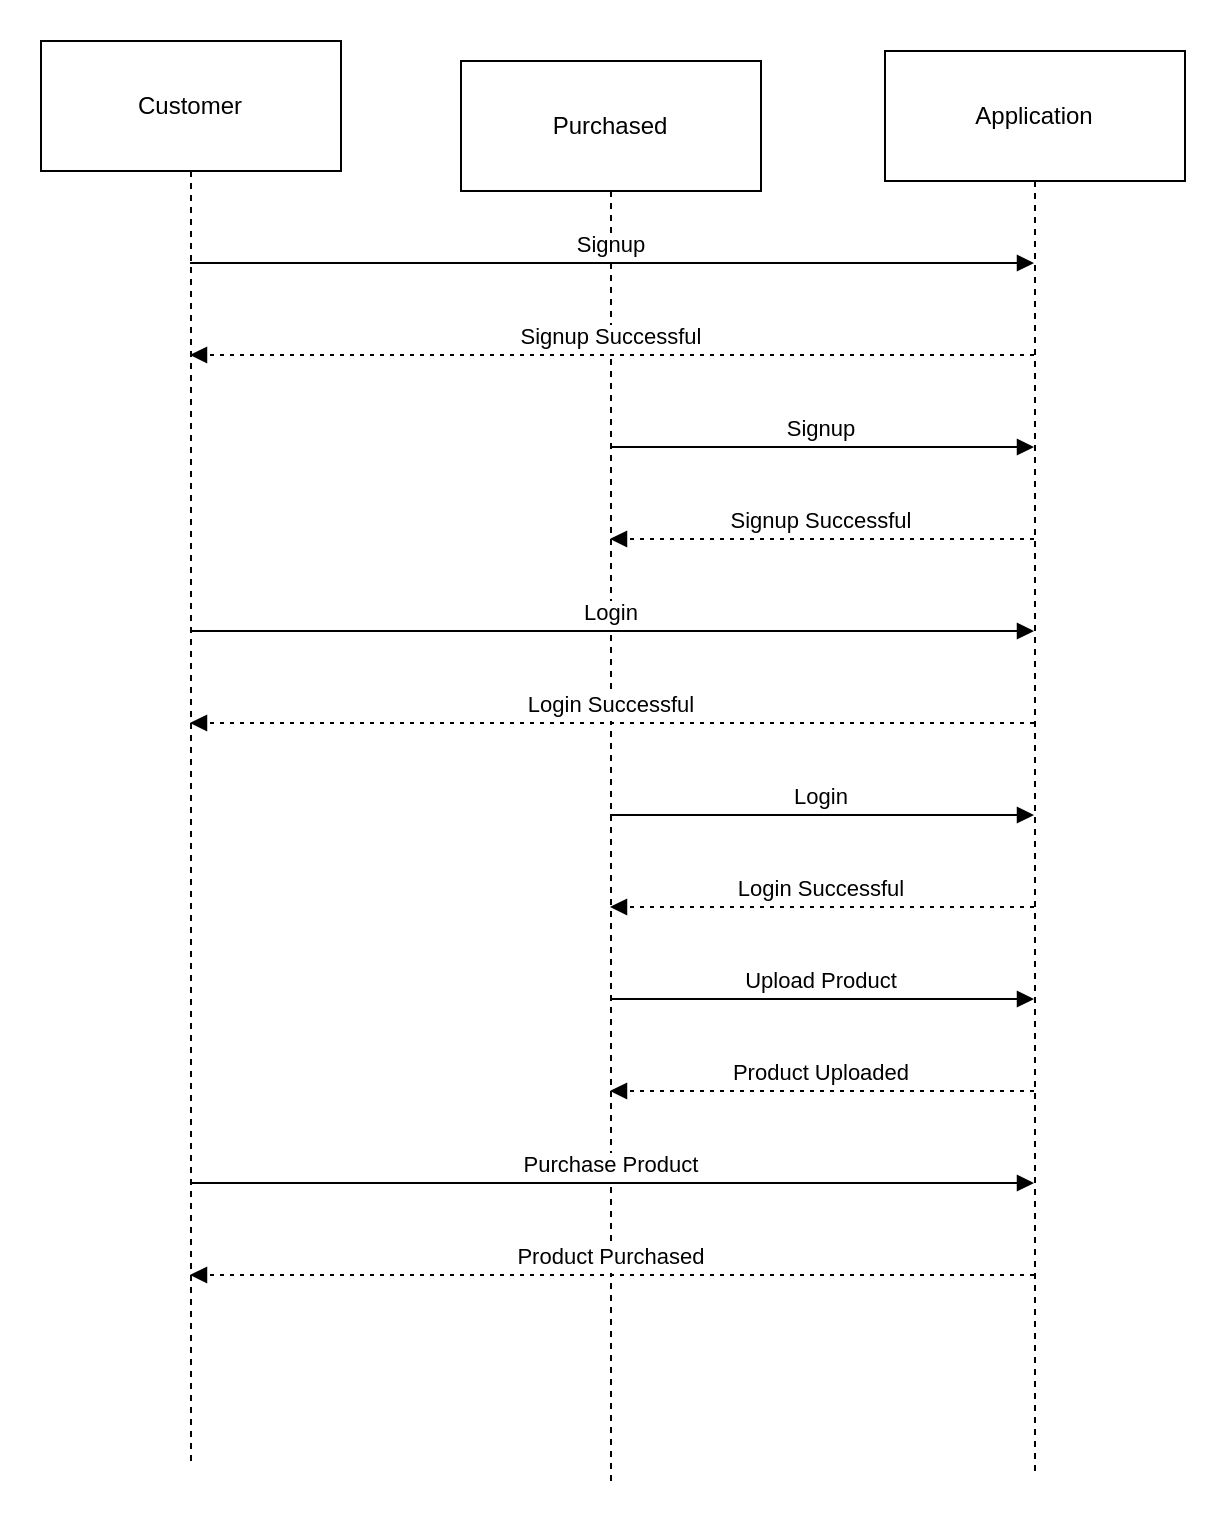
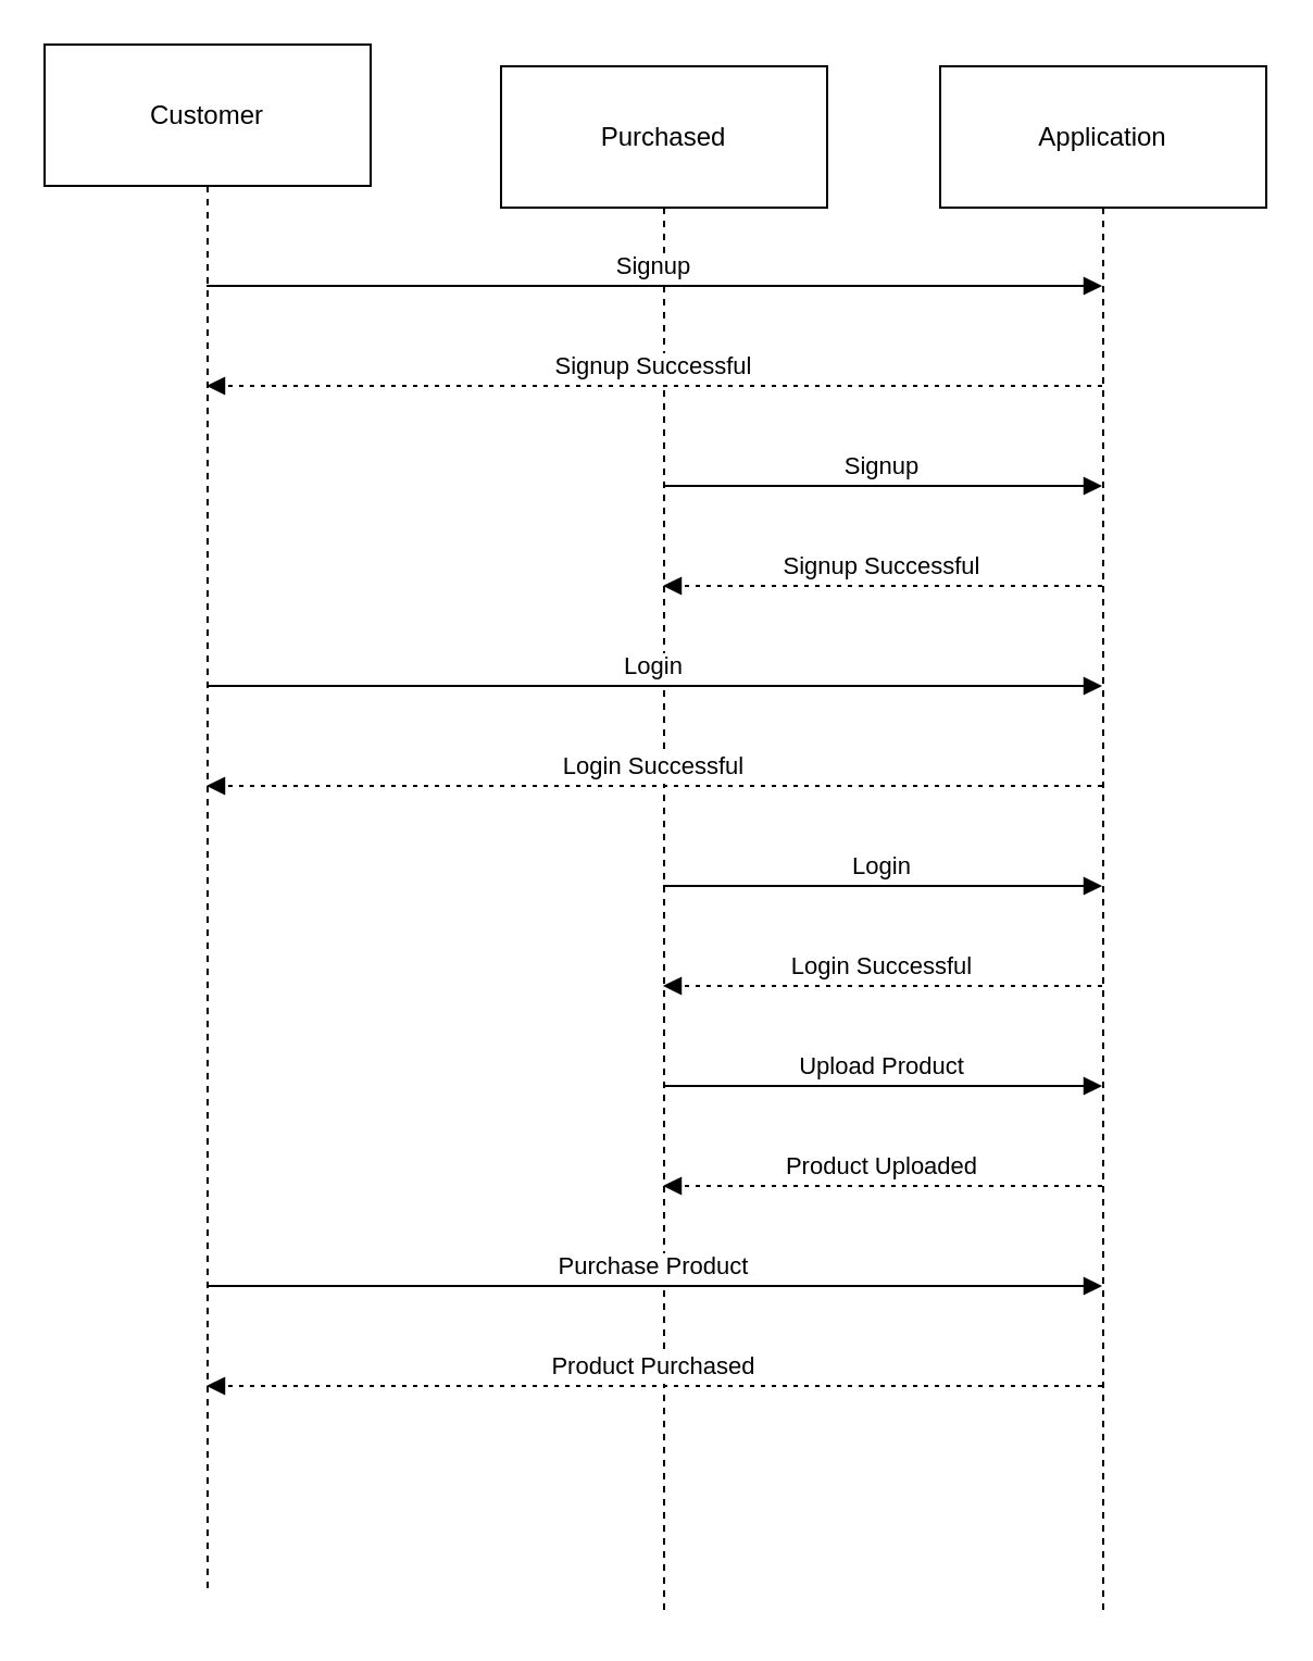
- <mxCell id="4" value="Application" style="shape=umlLifeline;perimeter=lifelinePerimeter;whiteSpace=wrap;container=1;dropTarget=0;collapsible=0;recursiveResize=0;outlineConnect=0;portConstraint=eastwest;newEdgeStyle={&quot;edgeStyle&quot;:&quot;elbowEdgeStyle&quot;,&quot;elbow&quot;:&quot;vertical&quot;,&quot;curved&quot;:0,&quot;rounded&quot;:0};size=65;" vertex="1" parent="1"><mxGeometry x="442" y="25" width="150" height="712" as="geometry" /></mxCell>
+ <mxCell id="4" value="Application" style="shape=umlLifeline;perimeter=lifelinePerimeter;whiteSpace=wrap;container=1;dropTarget=0;collapsible=0;recursiveResize=0;outlineConnect=0;portConstraint=eastwest;newEdgeStyle={&quot;edgeStyle&quot;:&quot;elbowEdgeStyle&quot;,&quot;elbow&quot;:&quot;vertical&quot;,&quot;curved&quot;:0,&quot;rounded&quot;:0};size=65;" vertex="1" parent="1"><mxGeometry x="432" width="150" height="712" as="geometry" y="30" /></mxCell>
